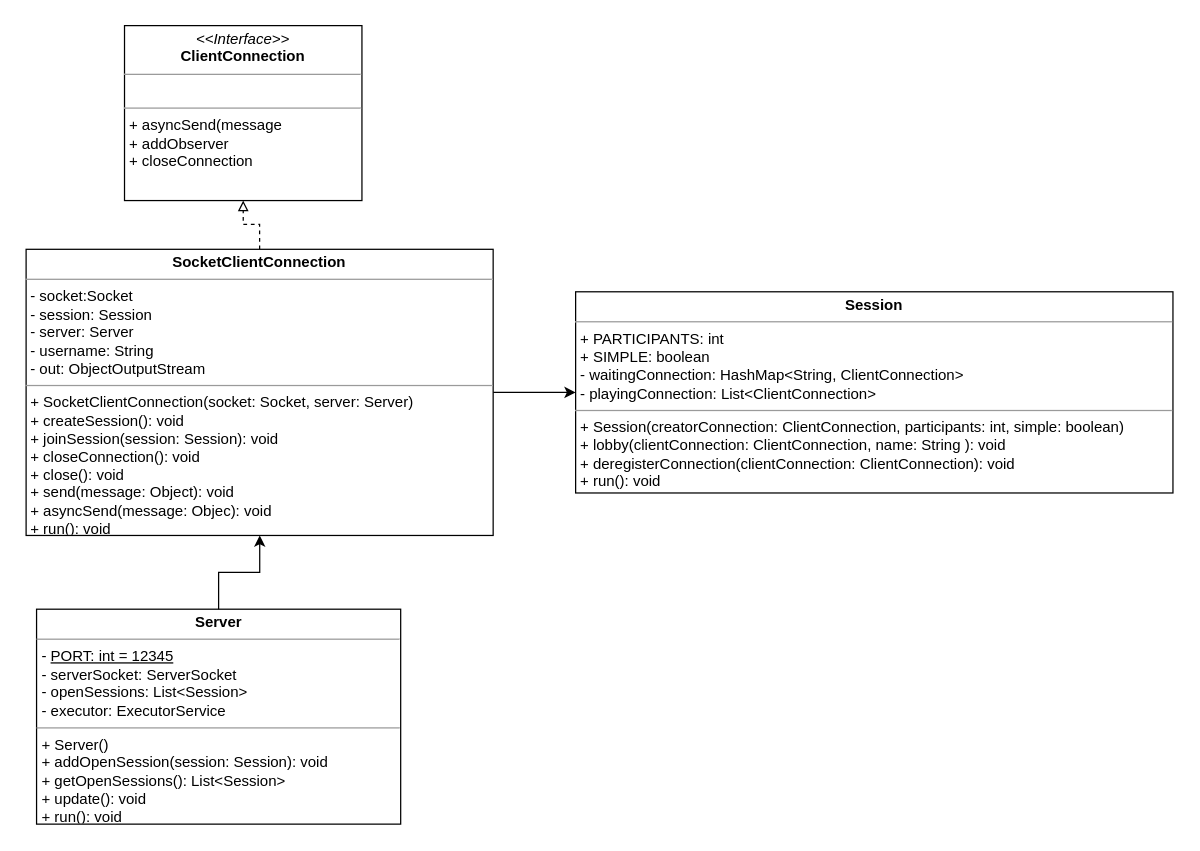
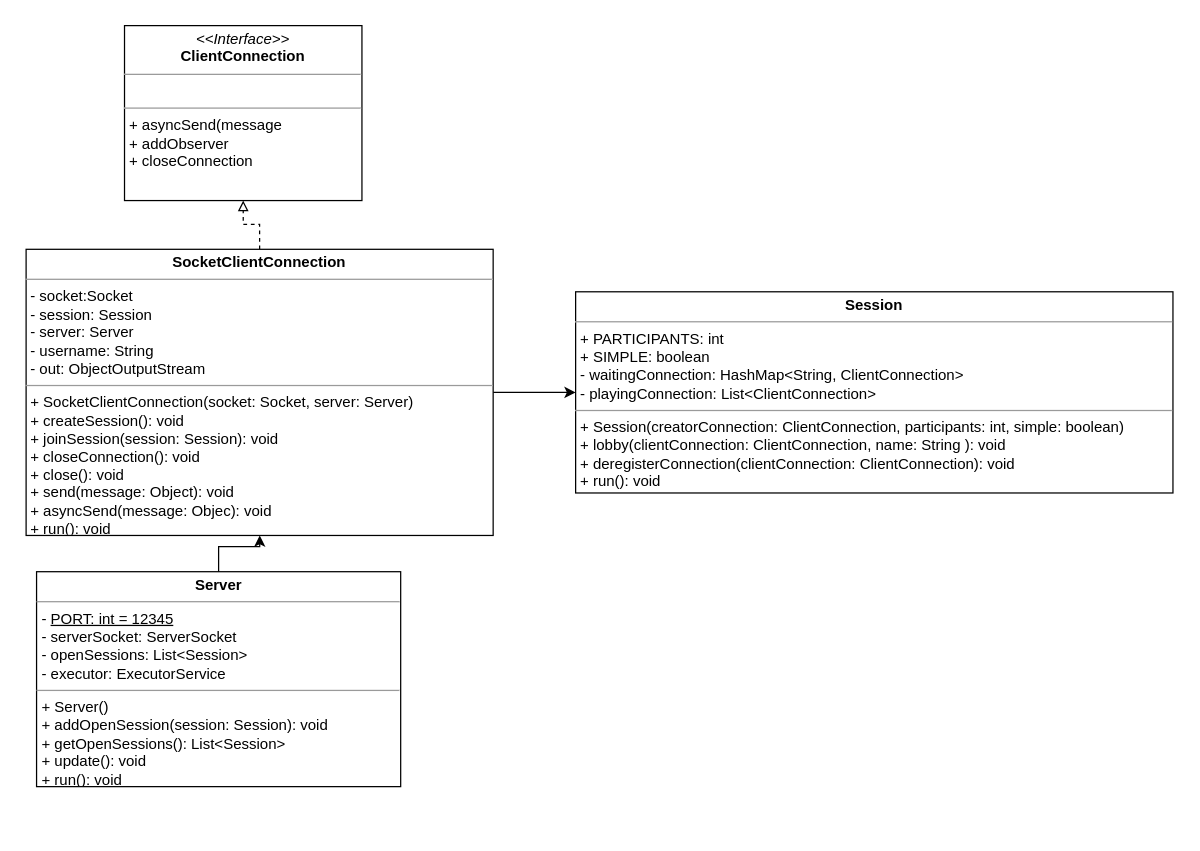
- <mxCell id="2" value="&lt;p style=&quot;margin: 0px ; margin-top: 4px ; text-align: center&quot;&gt;&lt;b&gt;Server&lt;/b&gt;&lt;/p&gt;&lt;hr size=&quot;1&quot;&gt;&lt;p style=&quot;margin: 0px ; margin-left: 4px&quot;&gt;&lt;span&gt;-&amp;nbsp;&lt;/span&gt;&lt;u&gt;PORT: int = 12345&lt;/u&gt;&lt;br&gt;&lt;/p&gt;&lt;p style=&quot;margin: 0px ; margin-left: 4px&quot;&gt;- serverSocket: ServerSocket&lt;/p&gt;&lt;p style=&quot;margin: 0px ; margin-left: 4px&quot;&gt;- openSessions: List&amp;lt;Session&amp;gt;&lt;/p&gt;&lt;p style=&quot;margin: 0px ; margin-left: 4px&quot;&gt;- executor: ExecutorService&lt;/p&gt;&lt;hr size=&quot;1&quot;&gt;&lt;p style=&quot;margin: 0px ; margin-left: 4px&quot;&gt;+ Server()&lt;/p&gt;&lt;p style=&quot;margin: 0px ; margin-left: 4px&quot;&gt;+ addOpenSession(session: Session): void&lt;/p&gt;&lt;p style=&quot;margin: 0px ; margin-left: 4px&quot;&gt;&lt;span&gt;+ getOpenSessions(): List&amp;lt;Session&amp;gt;&lt;/span&gt;&lt;/p&gt;&lt;p style=&quot;margin: 0px ; margin-left: 4px&quot;&gt;&lt;span&gt;+ update(): void&lt;/span&gt;&lt;/p&gt;&lt;p style=&quot;margin: 0px ; margin-left: 4px&quot;&gt;&lt;span&gt;+ run(): void&lt;/span&gt;&lt;br&gt;&lt;/p&gt;" style="verticalAlign=top;align=left;overflow=fill;fontSize=12;fontFamily=Helvetica;html=1;" vertex="1" parent="1"><mxGeometry x="28.62" y="487" width="291.38" height="172" as="geometry" /></mxCell>
+ <mxCell id="2" value="&lt;p style=&quot;margin: 0px ; margin-top: 4px ; text-align: center&quot;&gt;&lt;b&gt;Server&lt;/b&gt;&lt;/p&gt;&lt;hr size=&quot;1&quot;&gt;&lt;p style=&quot;margin: 0px ; margin-left: 4px&quot;&gt;&lt;span&gt;-&amp;nbsp;&lt;/span&gt;&lt;u&gt;PORT: int = 12345&lt;/u&gt;&lt;br&gt;&lt;/p&gt;&lt;p style=&quot;margin: 0px ; margin-left: 4px&quot;&gt;- serverSocket: ServerSocket&lt;/p&gt;&lt;p style=&quot;margin: 0px ; margin-left: 4px&quot;&gt;- openSessions: List&amp;lt;Session&amp;gt;&lt;/p&gt;&lt;p style=&quot;margin: 0px ; margin-left: 4px&quot;&gt;- executor: ExecutorService&lt;/p&gt;&lt;hr size=&quot;1&quot;&gt;&lt;p style=&quot;margin: 0px ; margin-left: 4px&quot;&gt;+ Server()&lt;/p&gt;&lt;p style=&quot;margin: 0px ; margin-left: 4px&quot;&gt;+ addOpenSession(session: Session): void&lt;/p&gt;&lt;p style=&quot;margin: 0px ; margin-left: 4px&quot;&gt;&lt;span&gt;+ getOpenSessions(): List&amp;lt;Session&amp;gt;&lt;/span&gt;&lt;/p&gt;&lt;p style=&quot;margin: 0px ; margin-left: 4px&quot;&gt;&lt;span&gt;+ update(): void&lt;/span&gt;&lt;/p&gt;&lt;p style=&quot;margin: 0px ; margin-left: 4px&quot;&gt;&lt;span&gt;+ run(): void&lt;/span&gt;&lt;br&gt;&lt;/p&gt;" style="verticalAlign=top;align=left;overflow=fill;fontSize=12;fontFamily=Helvetica;html=1;" vertex="1" parent="1"><mxGeometry x="28.62" y="457" width="291.38" height="172" as="geometry" /></mxCell>
